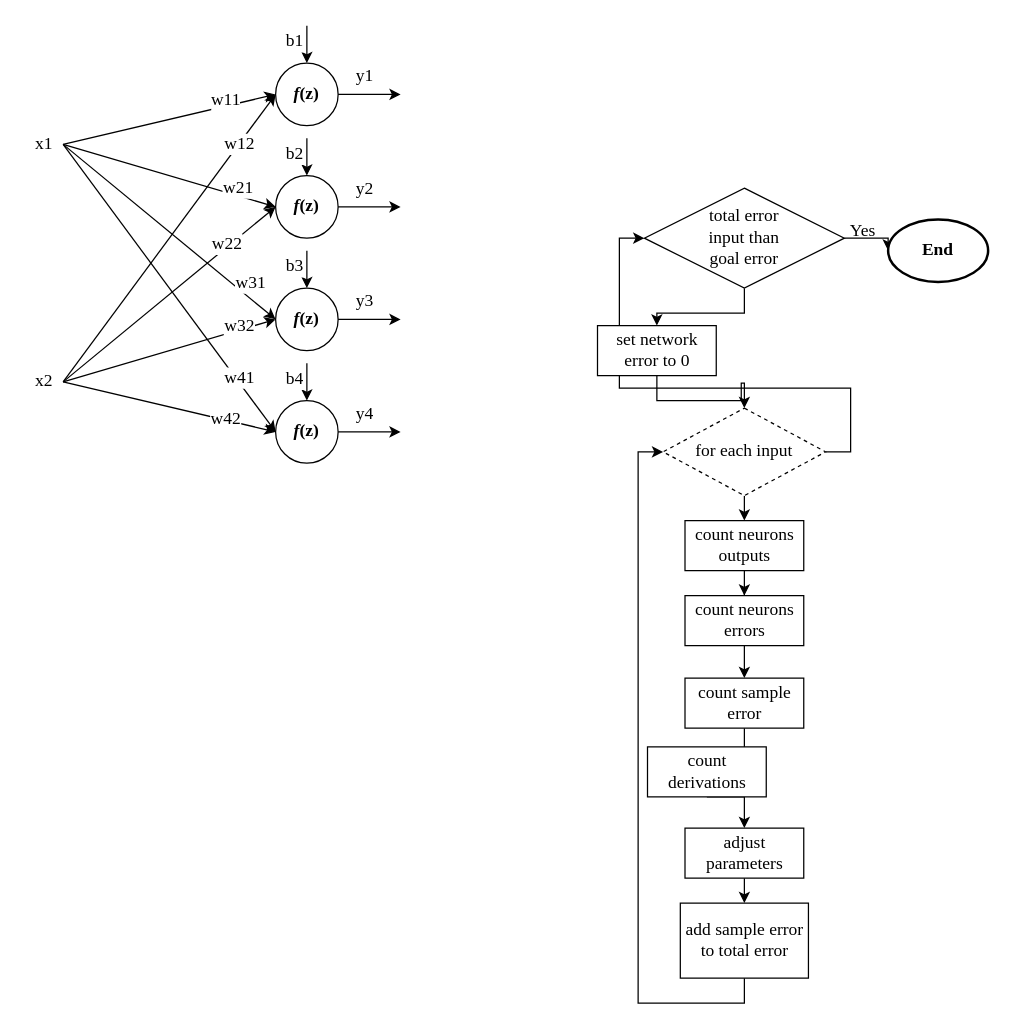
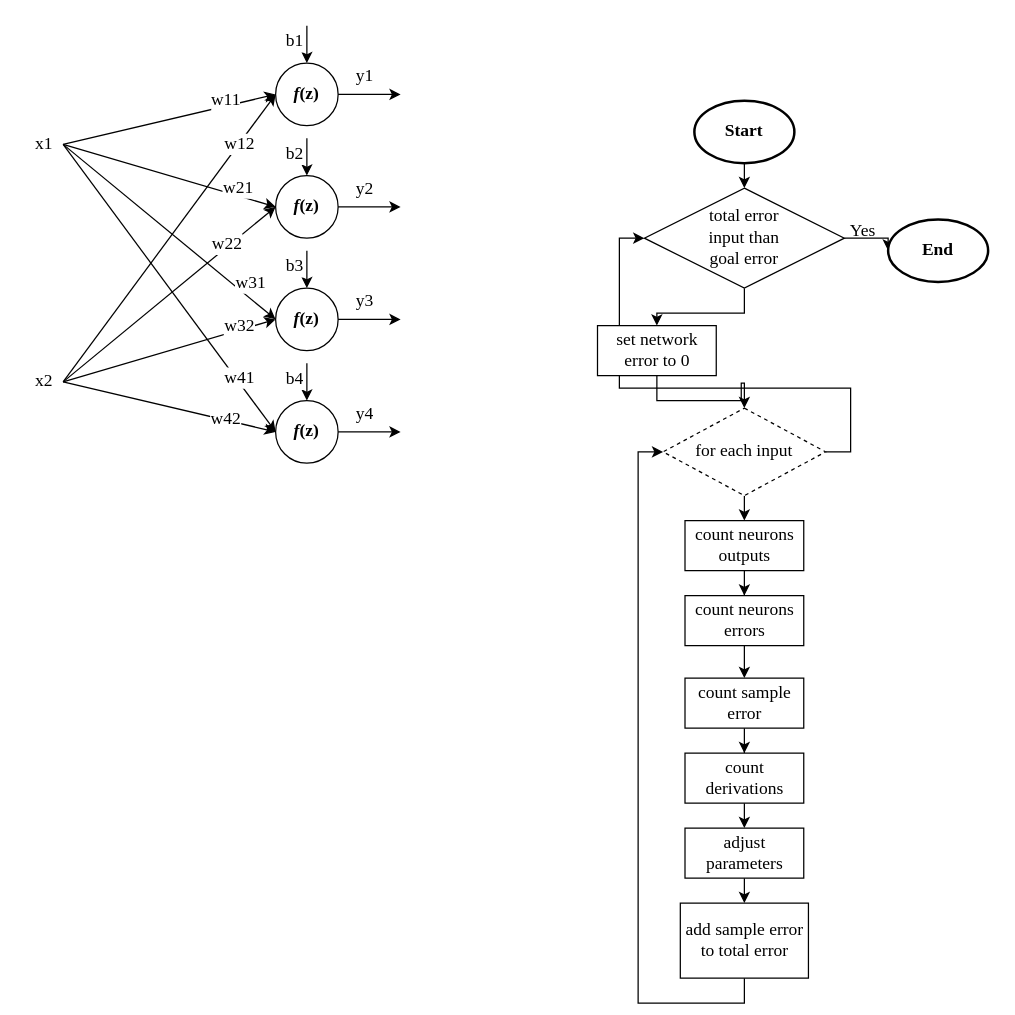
+ <mxCell id="44" value="Start" style="ellipse;whiteSpace=wrap;html=1;fontFamily=Times New Roman;fontSize=14;fontStyle=1;strokeWidth=2;" parent="1" vertex="1"><mxGeometry x="555" y="80" width="80" height="50" as="geometry" /></mxCell>
+ <mxCell id="43" style="edgeStyle=orthogonalEdgeStyle;rounded=0;orthogonalLoop=1;jettySize=auto;html=1;exitX=0.5;exitY=1;exitDx=0;exitDy=0;entryX=0.5;entryY=0;entryDx=0;entryDy=0;" parent="1" source="44" target="42" edge="1"><mxGeometry relative="1" as="geometry" /></mxCell>
- <mxCell id="56" value="count derivations" style="rounded=0;whiteSpace=wrap;html=1;fontFamily=Times New Roman;fontSize=14;" parent="1" vertex="1"><mxGeometry x="517.5" y="597" width="95" height="40" as="geometry" /></mxCell>
+ <mxCell id="56" value="count derivations" style="rounded=0;whiteSpace=wrap;html=1;fontFamily=Times New Roman;fontSize=14;" parent="1" vertex="1"><mxGeometry x="547.5" y="602" width="95" height="40" as="geometry" /></mxCell>
